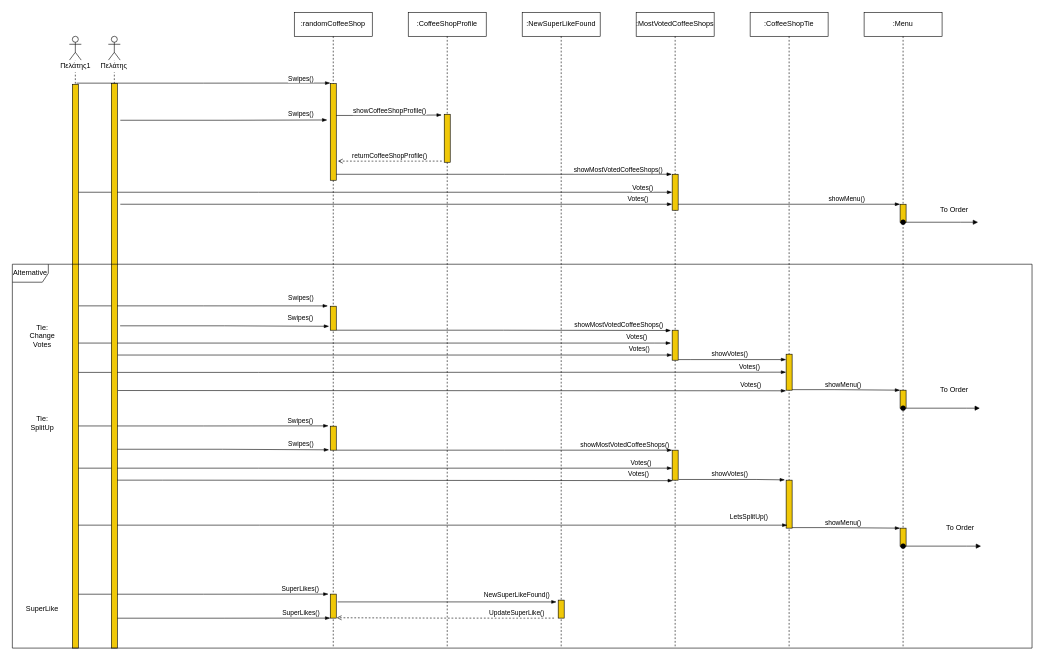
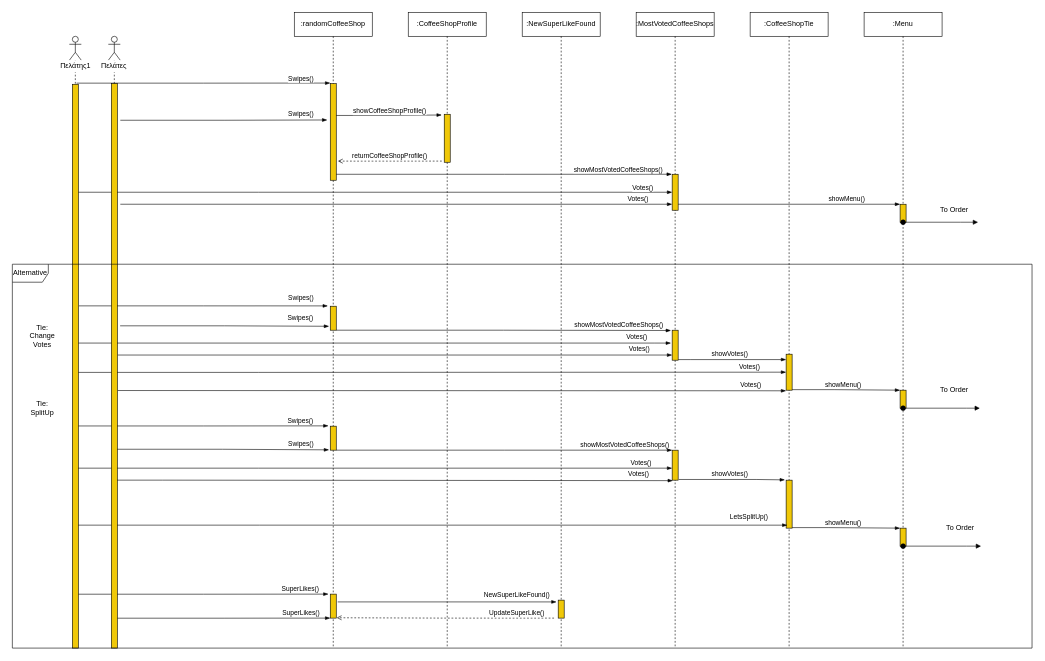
- <mxCell id="94" value="Πελάτης" style="text;html=1;align=center;verticalAlign=middle;resizable=0;points=[];autosize=1;fillColor=default;" parent="1" vertex="1"><mxGeometry x="159" y="100" width="60" height="20" as="geometry" /></mxCell>
+ <mxCell id="94" value="Πελάτες" style="text;html=1;align=center;verticalAlign=middle;resizable=0;points=[];autosize=1;fillColor=default;" parent="1" vertex="1"><mxGeometry x="159" y="100" width="60" height="20" as="geometry" /></mxCell>
- <mxCell id="56" value="Tie: SplitUp" style="text;html=1;strokeColor=none;fillColor=none;align=center;verticalAlign=middle;whiteSpace=wrap;rounded=0;" parent="1" vertex="1"><mxGeometry x="40" y="690" width="60" height="30" as="geometry" /></mxCell>
+ <mxCell id="56" value="Tie: SplitUp" style="text;html=1;strokeColor=none;fillColor=none;align=center;verticalAlign=middle;whiteSpace=wrap;rounded=0;" parent="1" vertex="1"><mxGeometry x="40" y="665" width="60" height="30" as="geometry" /></mxCell>
- <mxCell id="86" value="SuperLike" style="text;html=1;strokeColor=none;fillColor=none;align=center;verticalAlign=middle;whiteSpace=wrap;rounded=0;" parent="1" vertex="1"><mxGeometry x="40" y="1000" width="60" height="30" as="geometry" /></mxCell>
